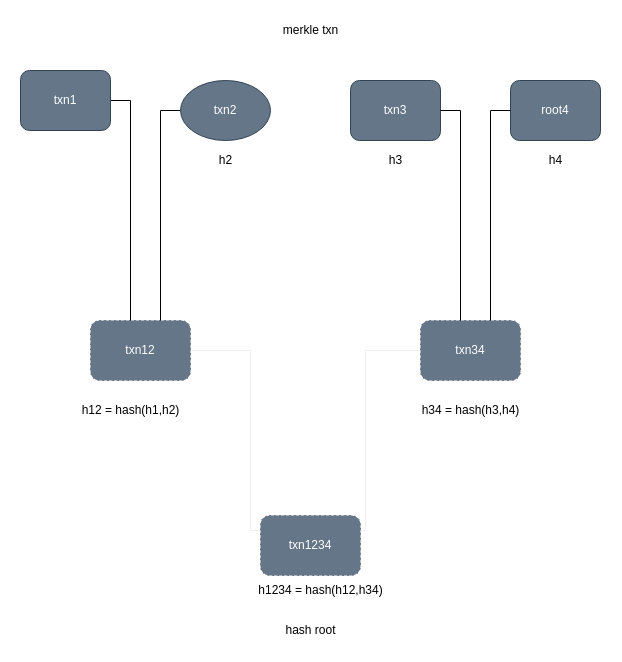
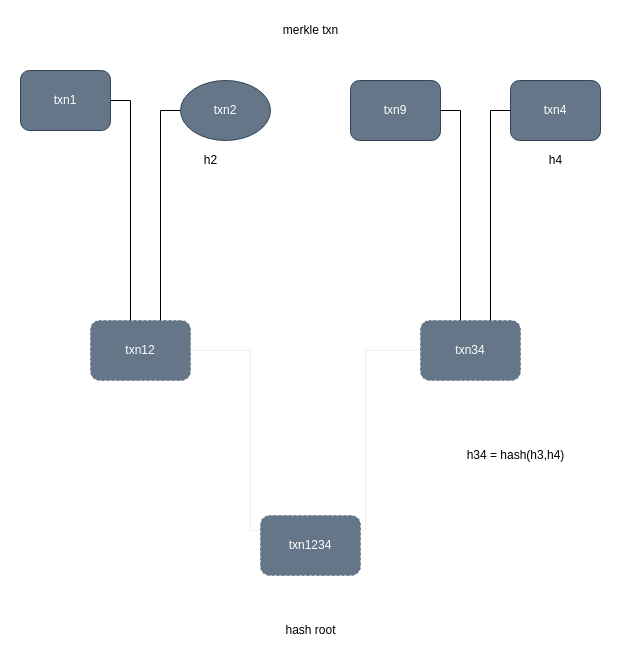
- <mxCell id="6" value="txn3" style="rounded=1;whiteSpace=wrap;html=1;fillColor=#647687;strokeColor=#314354;fontColor=#ffffff;" vertex="1" parent="1"><mxGeometry x="350" y="80" width="90" height="60" as="geometry" /></mxCell>
+ <mxCell id="6" value="txn9" style="rounded=1;whiteSpace=wrap;html=1;fillColor=#647687;strokeColor=#314354;fontColor=#ffffff;" vertex="1" parent="1"><mxGeometry x="350" y="80" width="90" height="60" as="geometry" /></mxCell>
- <mxCell id="7" value="root4" style="rounded=1;whiteSpace=wrap;html=1;fillColor=#647687;strokeColor=#314354;fontColor=#ffffff;" vertex="1" parent="1"><mxGeometry x="510" y="80" width="90" height="60" as="geometry" /></mxCell>
+ <mxCell id="7" value="txn4" style="rounded=1;whiteSpace=wrap;html=1;fillColor=#647687;strokeColor=#314354;fontColor=#ffffff;" vertex="1" parent="1"><mxGeometry x="510" y="80" width="90" height="60" as="geometry" /></mxCell>
- <mxCell id="17" value="h2" style="text;html=1;align=center;verticalAlign=middle;resizable=0;points=[];autosize=1;strokeColor=none;" vertex="1" parent="1"><mxGeometry x="210" y="150" width="30" height="20" as="geometry" /></mxCell>
+ <mxCell id="17" value="h2" style="text;html=1;align=center;verticalAlign=middle;resizable=0;points=[];autosize=1;strokeColor=none;" vertex="1" parent="1"><mxGeometry x="195" y="150" width="30" height="20" as="geometry" /></mxCell>
- <mxCell id="18" value="h3" style="text;html=1;align=center;verticalAlign=middle;resizable=0;points=[];autosize=1;strokeColor=none;" vertex="1" parent="1"><mxGeometry x="380" y="150" width="30" height="20" as="geometry" /></mxCell>
- <mxCell id="20" value="h12 = hash(h1,h2)" style="text;html=1;align=center;verticalAlign=middle;resizable=0;points=[];autosize=1;strokeColor=none;" vertex="1" parent="1"><mxGeometry x="75" y="400" width="110" height="20" as="geometry" /></mxCell>
- <mxCell id="21" value="h34 = hash(h3,h4)" style="text;html=1;align=center;verticalAlign=middle;resizable=0;points=[];autosize=1;strokeColor=none;" vertex="1" parent="1"><mxGeometry x="415" y="400" width="110" height="20" as="geometry" /></mxCell>
+ <mxCell id="21" value="h34 = hash(h3,h4)" style="text;html=1;align=center;verticalAlign=middle;resizable=0;points=[];autosize=1;strokeColor=none;" vertex="1" parent="1"><mxGeometry x="460" y="445" width="110" height="20" as="geometry" /></mxCell>
- <mxCell id="22" value="h1234 = hash(h12,h34)" style="text;html=1;align=center;verticalAlign=middle;resizable=0;points=[];autosize=1;strokeColor=none;" vertex="1" parent="1"><mxGeometry x="250" y="580" width="140" height="20" as="geometry" /></mxCell>
